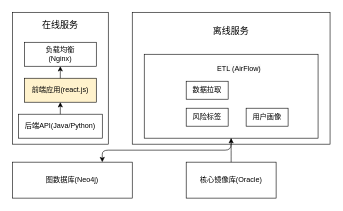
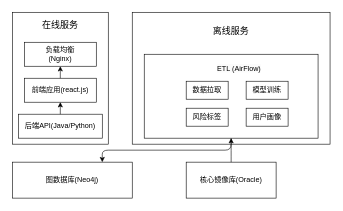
- <mxCell id="3" value="前端应用(react.js)" style="rounded=0;whiteSpace=wrap;html=1;fillColor=#fff2cc;" parent="1" vertex="1"><mxGeometry x="40" y="130" width="120" height="40" as="geometry" /></mxCell>
+ <mxCell id="3" value="前端应用(react.js)" style="rounded=0;whiteSpace=wrap;html=1;" parent="1" vertex="1"><mxGeometry x="40" y="130" width="120" height="40" as="geometry" /></mxCell>
+ <mxCell id="17" value="模型训练" style="rounded=0;whiteSpace=wrap;html=1;" parent="1" vertex="1"><mxGeometry x="410" y="135" width="70" height="30" as="geometry" /></mxCell>
